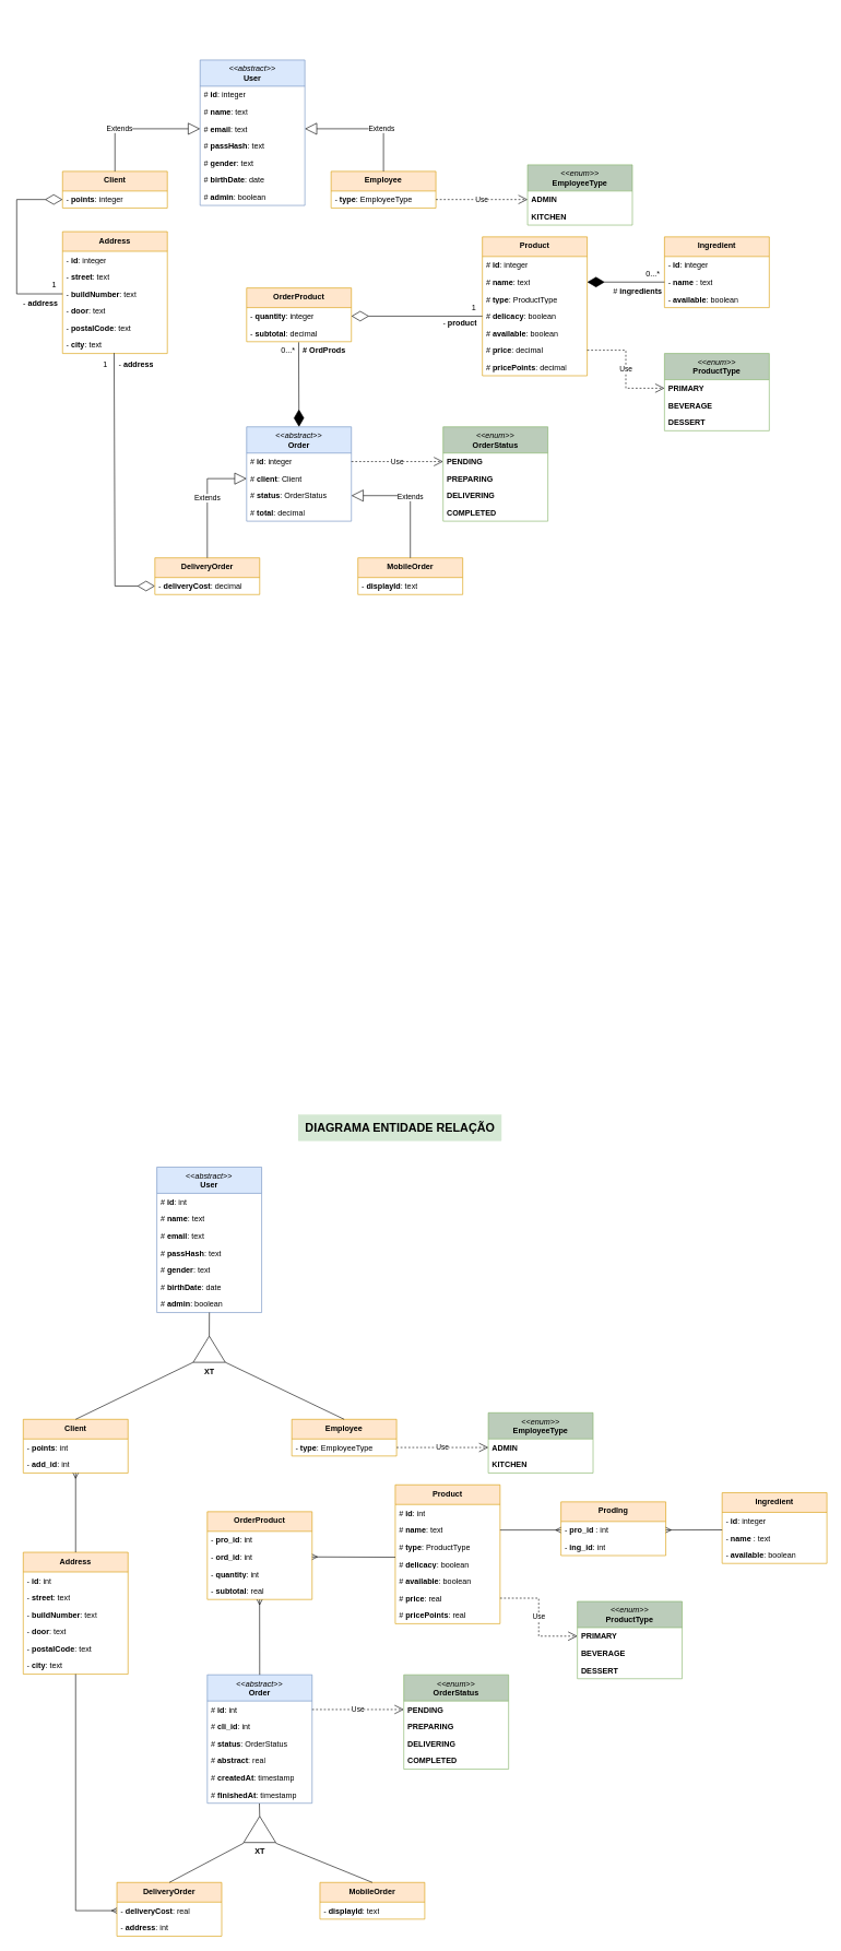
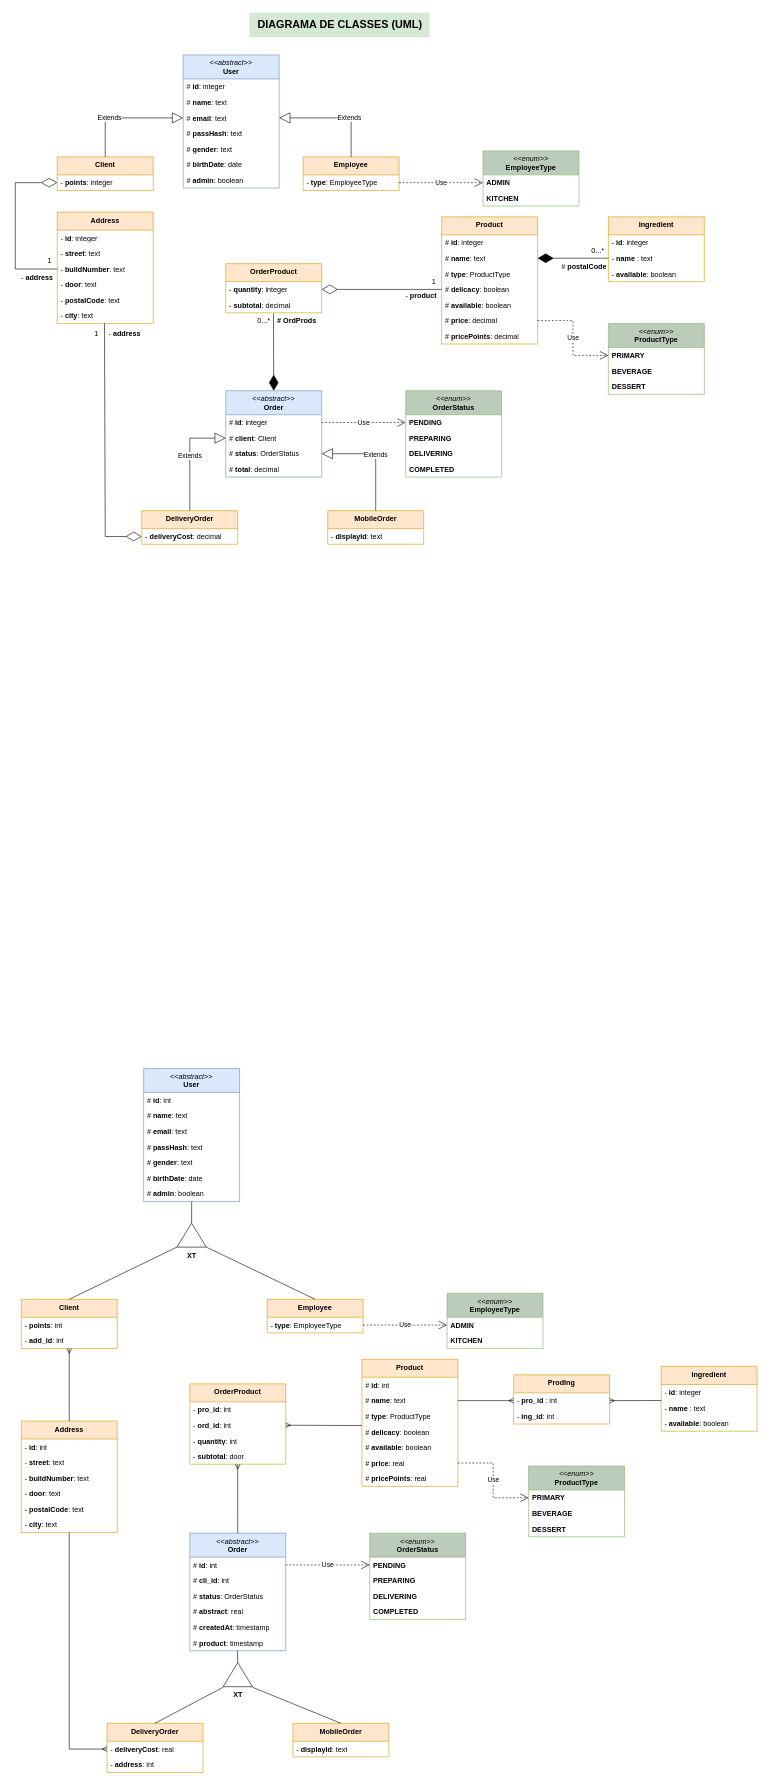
+ <mxCell id="159" value="&lt;font style=&quot;font-size: 18px;&quot;&gt;&lt;b&gt;DIAGRAMA DE CLASSES (UML)&lt;/b&gt;&lt;/font&gt;" style="text;html=1;align=center;verticalAlign=middle;resizable=0;points=[];autosize=1;strokeColor=#82b366;fillColor=#d5e8d4;strokeWidth=0;" parent="1" vertex="1"><mxGeometry x="410.5" y="20" width="300" height="40" as="geometry" /></mxCell>
- <mxCell id="63" value="# &lt;b&gt;ingredients&lt;/b&gt;" style="text;strokeColor=none;fillColor=none;align=left;verticalAlign=top;spacingLeft=4;spacingRight=4;overflow=hidden;rotatable=0;points=[[0,0.5],[1,0.5]];portConstraint=eastwest;whiteSpace=wrap;html=1;" parent="1" vertex="1"><mxGeometry x="925" y="429" width="91" height="30" as="geometry" /></mxCell>
+ <mxCell id="63" value="# &lt;b&gt;postalCode&lt;/b&gt;" style="text;strokeColor=none;fillColor=none;align=left;verticalAlign=top;spacingLeft=4;spacingRight=4;overflow=hidden;rotatable=0;points=[[0,0.5],[1,0.5]];portConstraint=eastwest;whiteSpace=wrap;html=1;" parent="1" vertex="1"><mxGeometry x="925" y="429" width="91" height="30" as="geometry" /></mxCell>
- <mxCell id="160" value="&lt;font style=&quot;font-size: 18px;&quot;&gt;&lt;b&gt;DIAGRAMA ENTIDADE RELAÇÃO&lt;/b&gt;&lt;/font&gt;" style="text;html=1;align=center;verticalAlign=middle;resizable=0;points=[];autosize=1;strokeColor=#82b366;fillColor=#d5e8d4;strokeWidth=0;" parent="1" vertex="1"><mxGeometry x="450" y="1700" width="310" height="40" as="geometry" /></mxCell>
- <mxCell id="133" value="- &lt;b&gt;subtotal&lt;/b&gt;: real" style="text;strokeColor=none;fillColor=none;align=left;verticalAlign=top;spacingLeft=4;spacingRight=4;overflow=hidden;rotatable=0;points=[[0,0.5],[1,0.5]];portConstraint=eastwest;whiteSpace=wrap;html=1;" parent="129" vertex="1"><mxGeometry y="108" width="160" height="26" as="geometry" /></mxCell>
+ <mxCell id="133" value="- &lt;b&gt;subtotal&lt;/b&gt;: door" style="text;strokeColor=none;fillColor=none;align=left;verticalAlign=top;spacingLeft=4;spacingRight=4;overflow=hidden;rotatable=0;points=[[0,0.5],[1,0.5]];portConstraint=eastwest;whiteSpace=wrap;html=1;" parent="129" vertex="1"><mxGeometry y="108" width="160" height="26" as="geometry" /></mxCell>
- <mxCell id="101" value="# &lt;b&gt;finishedAt&lt;/b&gt;: timestamp" style="text;strokeColor=none;fillColor=none;align=left;verticalAlign=top;spacingLeft=4;spacingRight=4;overflow=hidden;rotatable=0;points=[[0,0.5],[1,0.5]];portConstraint=eastwest;whiteSpace=wrap;html=1;" vertex="1" parent="95"><mxGeometry y="170" width="160" height="26" as="geometry" /></mxCell>
+ <mxCell id="101" value="# &lt;b&gt;product&lt;/b&gt;: timestamp" style="text;strokeColor=none;fillColor=none;align=left;verticalAlign=top;spacingLeft=4;spacingRight=4;overflow=hidden;rotatable=0;points=[[0,0.5],[1,0.5]];portConstraint=eastwest;whiteSpace=wrap;html=1;" vertex="1" parent="95"><mxGeometry y="170" width="160" height="26" as="geometry" /></mxCell>
